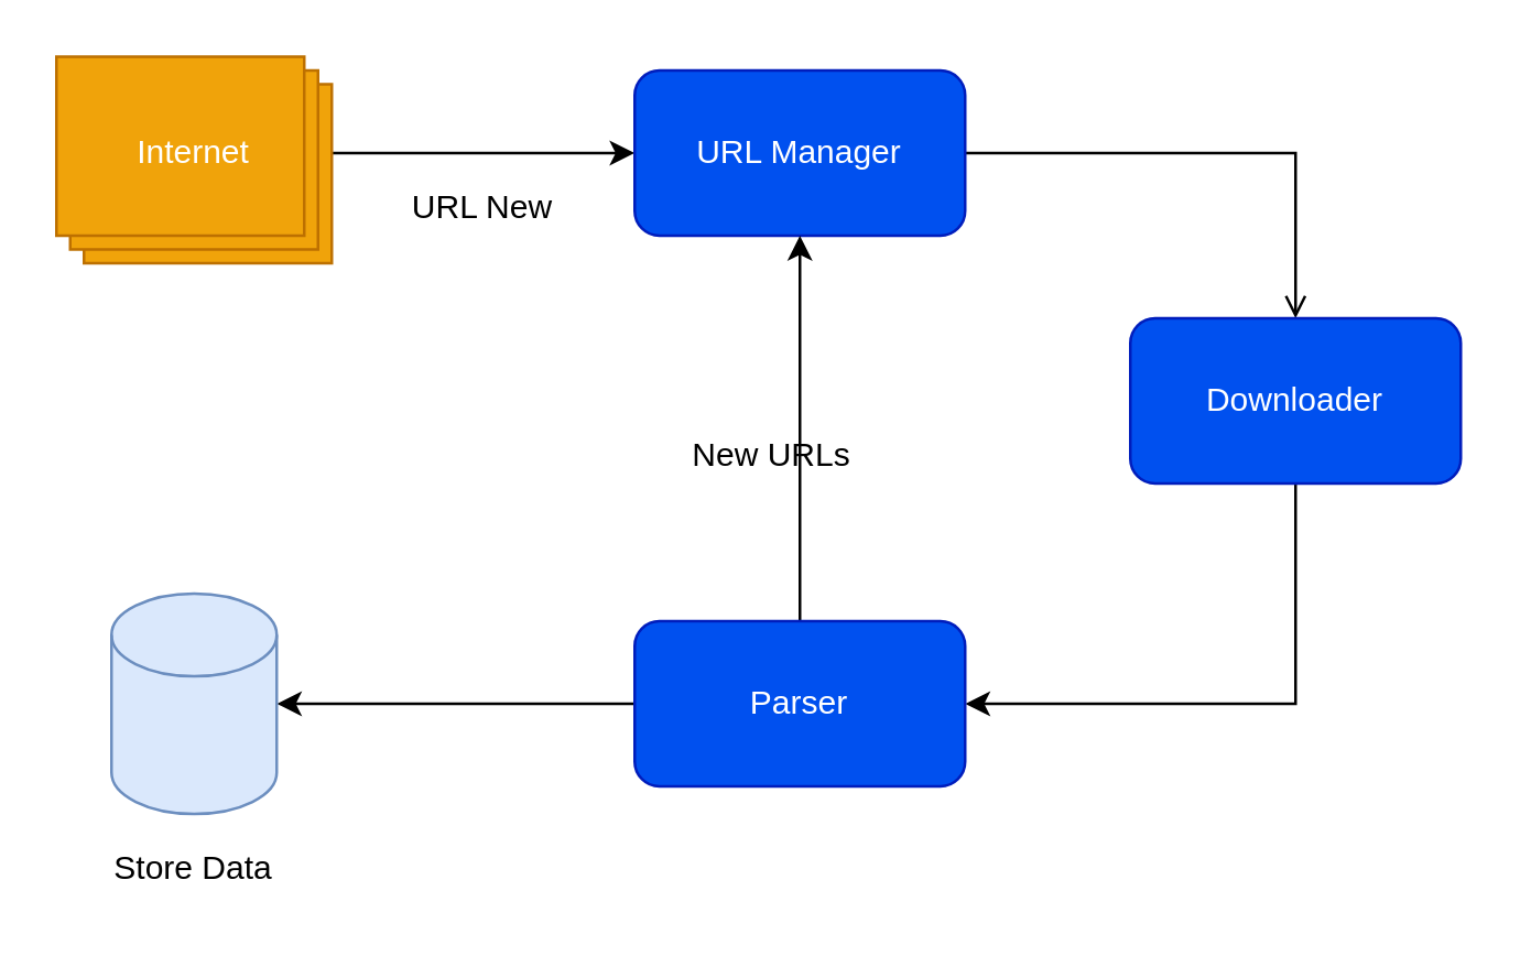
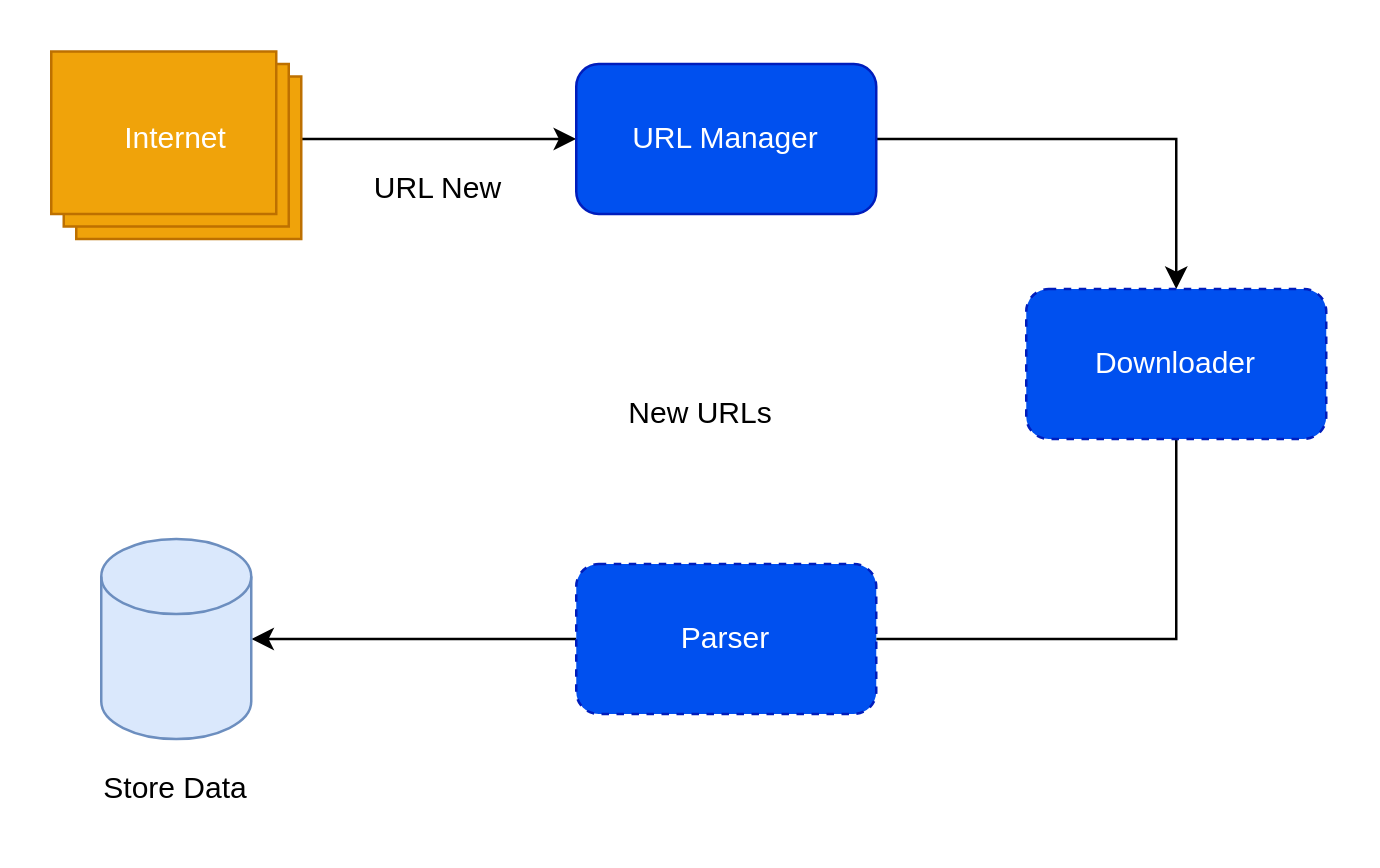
- <mxCell id="4" style="edgeStyle=orthogonalEdgeStyle;rounded=0;orthogonalLoop=1;jettySize=auto;html=1;exitX=1;exitY=0.5;exitDx=0;exitDy=0;entryX=0.5;entryY=0;entryDx=0;entryDy=0;endArrow=open;" edge="1" parent="1" source="5" target="7"><mxGeometry relative="1" as="geometry" /></mxCell>
+ <mxCell id="4" style="edgeStyle=orthogonalEdgeStyle;rounded=0;orthogonalLoop=1;jettySize=auto;html=1;exitX=1;exitY=0.5;exitDx=0;exitDy=0;entryX=0.5;entryY=0;entryDx=0;entryDy=0;" edge="1" parent="1" source="5" target="7"><mxGeometry relative="1" as="geometry" /></mxCell>
- <mxCell id="7" value="Downloader" style="rounded=1;whiteSpace=wrap;html=1;fillColor=#0050ef;strokeColor=#001DBC;fontColor=#ffffff;" vertex="1" parent="1"><mxGeometry x="410" y="115" width="120" height="60" as="geometry" /></mxCell>
+ <mxCell id="7" value="Downloader" style="rounded=1;whiteSpace=wrap;html=1;fillColor=#0050ef;strokeColor=#001DBC;fontColor=#ffffff;dashed=1;" vertex="1" parent="1"><mxGeometry x="410" y="115" width="120" height="60" as="geometry" /></mxCell>
- <mxCell id="9" style="edgeStyle=orthogonalEdgeStyle;rounded=0;orthogonalLoop=1;jettySize=auto;html=1;exitX=0.5;exitY=0;exitDx=0;exitDy=0;entryX=0.5;entryY=1;entryDx=0;entryDy=0;" edge="1" parent="1" source="10" target="5"><mxGeometry relative="1" as="geometry" /></mxCell>
- <mxCell id="10" value="Parser" style="rounded=1;whiteSpace=wrap;html=1;fillColor=#0050ef;strokeColor=#001DBC;fontColor=#ffffff;" vertex="1" parent="1"><mxGeometry x="230" y="225" width="120" height="60" as="geometry" /></mxCell>
+ <mxCell id="10" value="Parser" style="rounded=1;whiteSpace=wrap;html=1;fillColor=#0050ef;strokeColor=#001DBC;fontColor=#ffffff;dashed=1;" vertex="1" parent="1"><mxGeometry x="230" y="225" width="120" height="60" as="geometry" /></mxCell>
- <mxCell id="6" style="edgeStyle=orthogonalEdgeStyle;rounded=0;orthogonalLoop=1;jettySize=auto;html=1;exitX=0.5;exitY=1;exitDx=0;exitDy=0;entryX=1;entryY=0.5;entryDx=0;entryDy=0;" edge="1" parent="1" source="7" target="10"><mxGeometry relative="1" as="geometry" /></mxCell>
+ <mxCell id="6" style="edgeStyle=orthogonalEdgeStyle;rounded=0;orthogonalLoop=1;jettySize=auto;html=1;exitX=0.5;exitY=1;exitDx=0;exitDy=0;entryX=1;entryY=0.5;entryDx=0;entryDy=0;endArrow=none;" edge="1" parent="1" source="7" target="10"><mxGeometry relative="1" as="geometry" /></mxCell>
